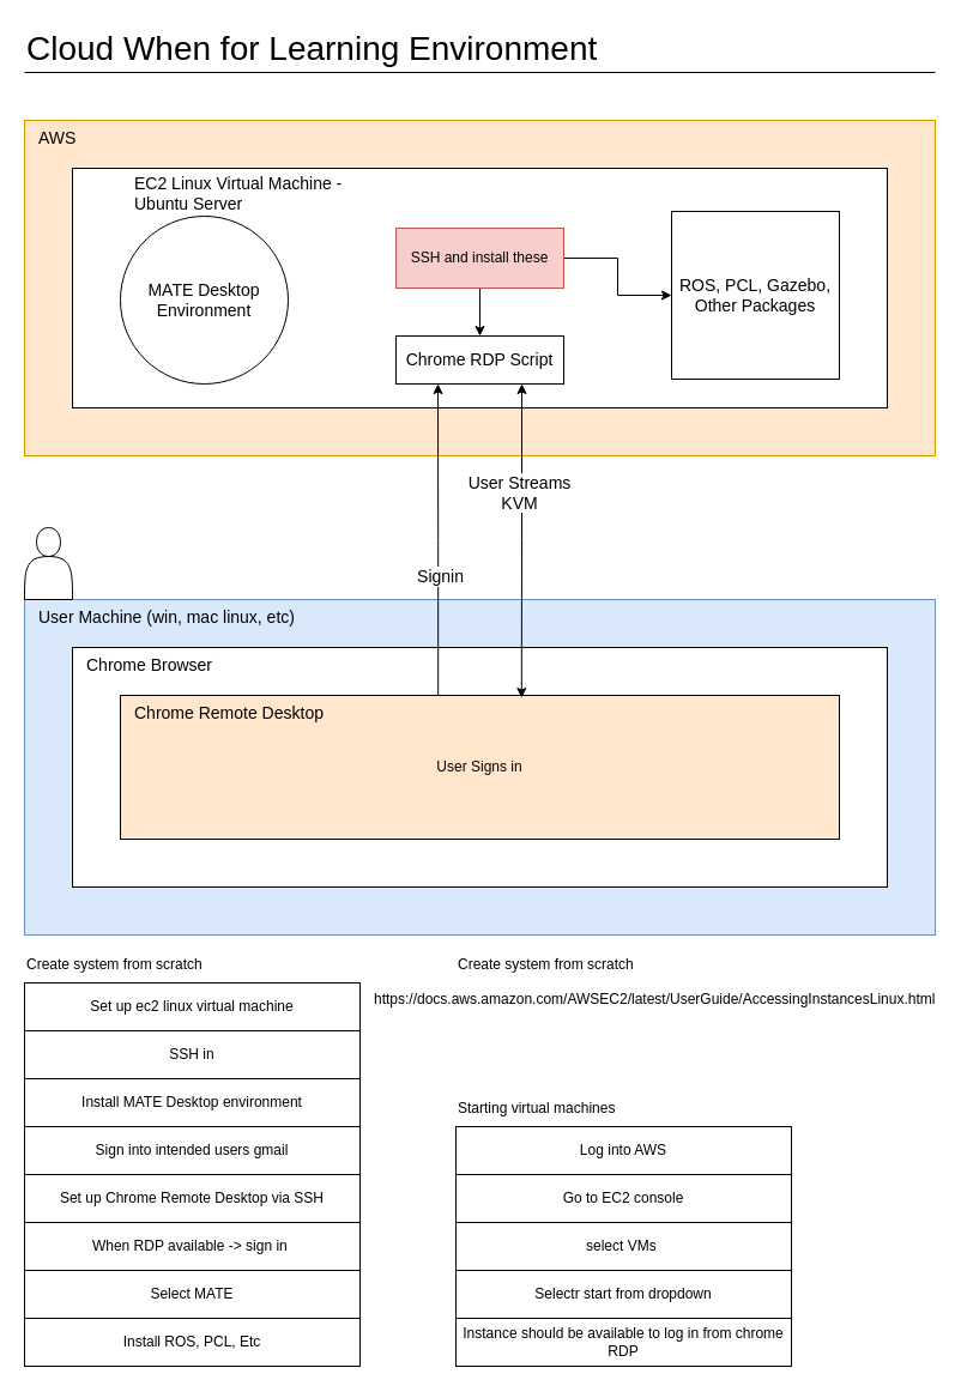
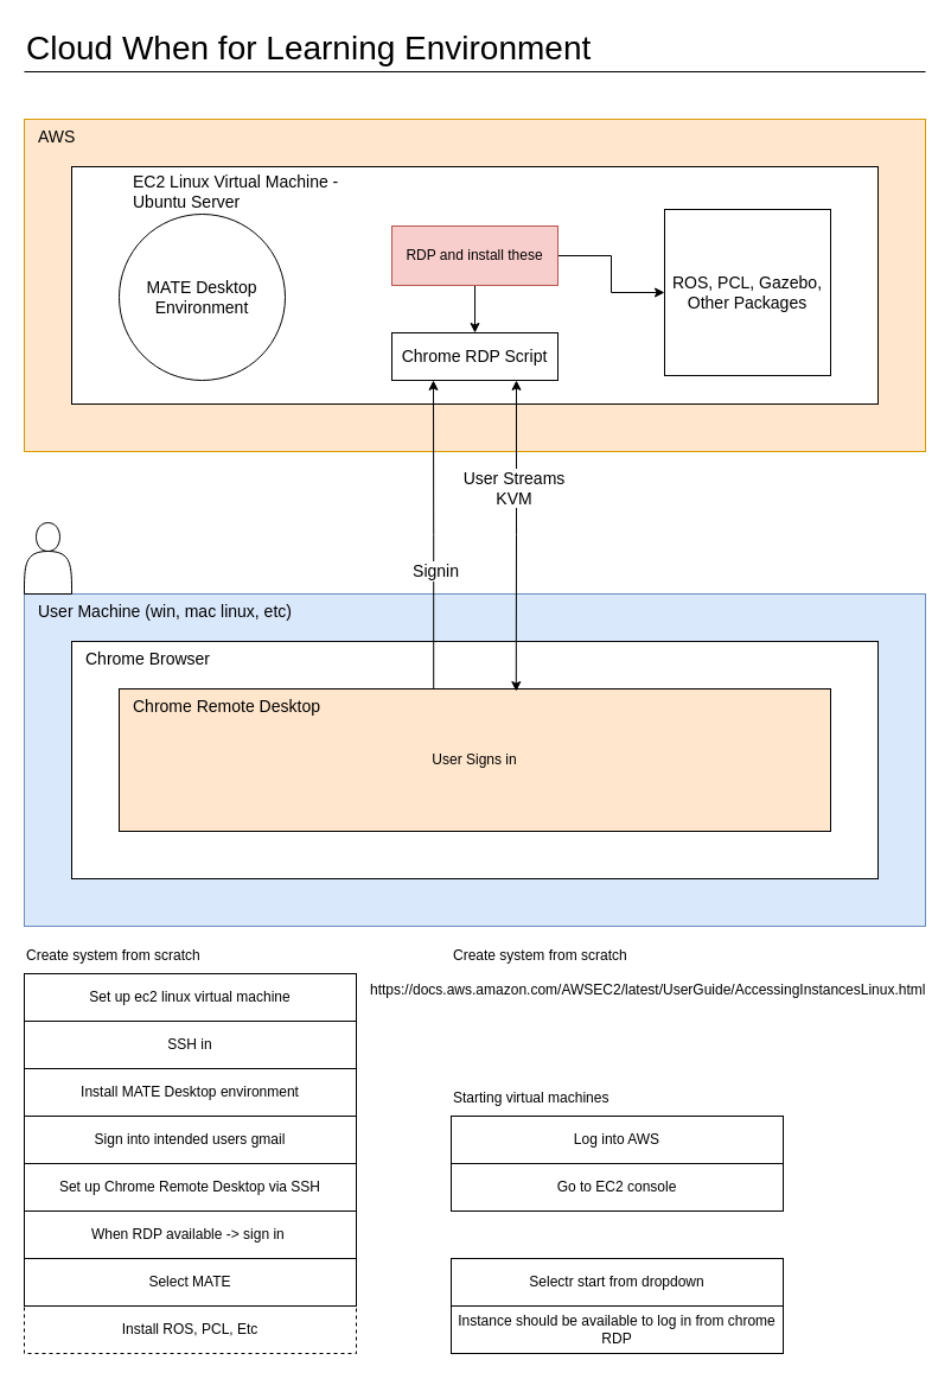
- <mxCell id="25" value="SSH and install these" style="rounded=0;whiteSpace=wrap;html=1;fillColor=#f8cecc;strokeColor=#b85450;" parent="1" vertex="1"><mxGeometry x="330" y="190" width="140" height="50" as="geometry" /></mxCell>
+ <mxCell id="25" value="RDP and install these" style="rounded=0;whiteSpace=wrap;html=1;fillColor=#f8cecc;strokeColor=#b85450;" parent="1" vertex="1"><mxGeometry x="330" y="190" width="140" height="50" as="geometry" /></mxCell>
- <mxCell id="38" value="select VMs&amp;nbsp;" style="rounded=0;whiteSpace=wrap;html=1;" vertex="1" parent="1"><mxGeometry x="380" y="1020" width="280" height="40" as="geometry" /></mxCell>
- <mxCell id="33" value="Install ROS, PCL, Etc" style="rounded=0;whiteSpace=wrap;html=1;" vertex="1" parent="1"><mxGeometry x="20" y="1100" width="280" height="40" as="geometry" /></mxCell>
+ <mxCell id="33" value="Install ROS, PCL, Etc" style="rounded=0;whiteSpace=wrap;html=1;dashed=1;" vertex="1" parent="1"><mxGeometry x="20" y="1100" width="280" height="40" as="geometry" /></mxCell>
